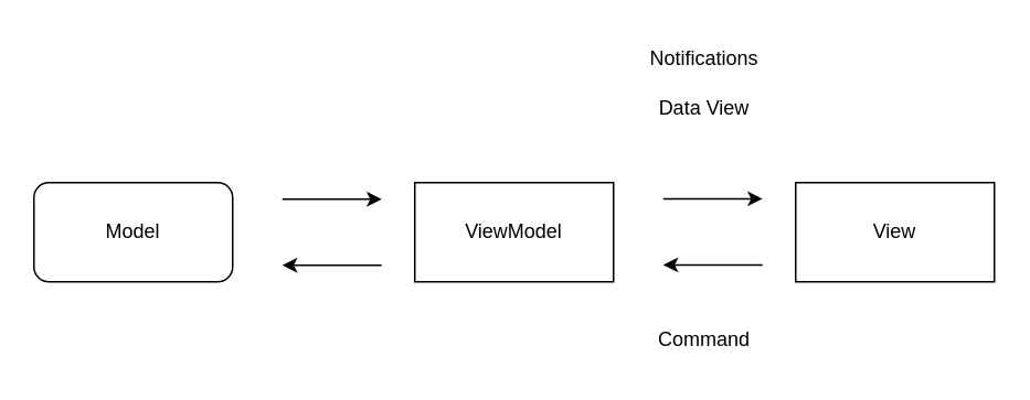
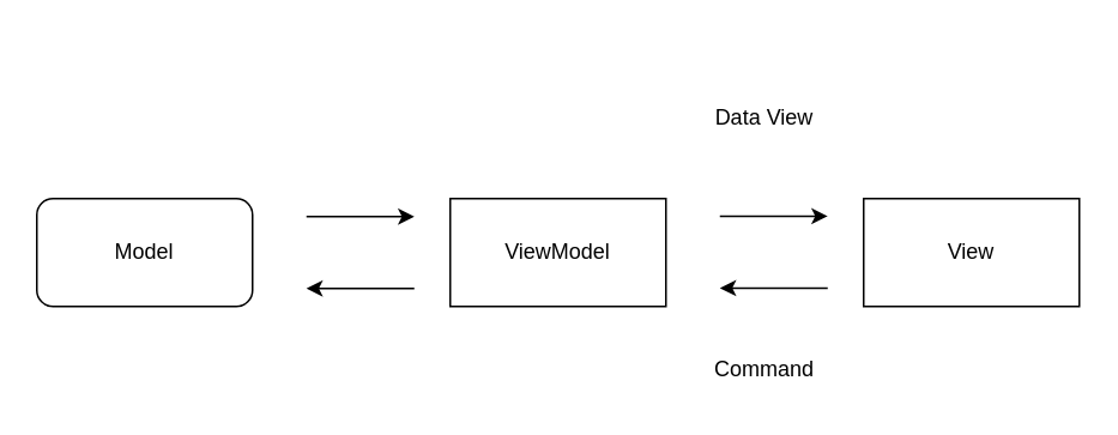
- <mxCell id="9" value="Notifications" style="text;html=1;strokeColor=none;fillColor=none;align=center;verticalAlign=middle;whiteSpace=wrap;rounded=0;" parent="1" vertex="1"><mxGeometry x="380" y="20" width="90" height="30" as="geometry" /></mxCell>
